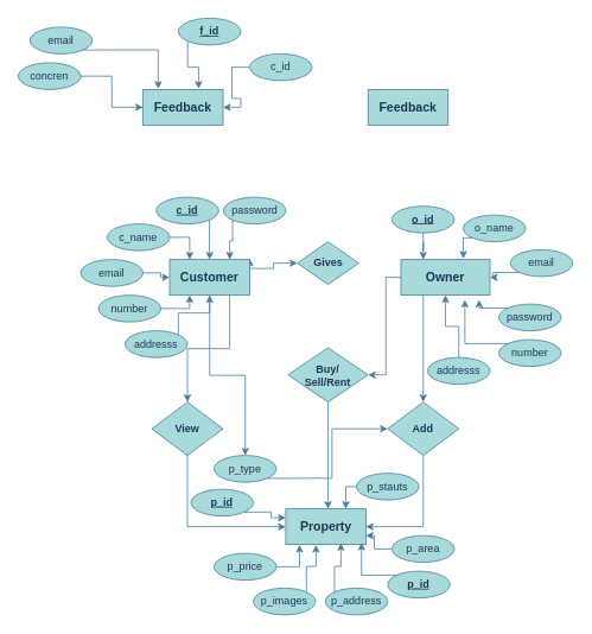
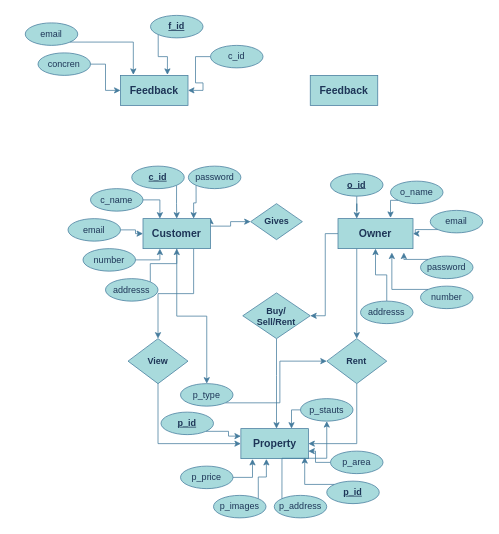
- <mxCell id="54" value="concren" style="ellipse;whiteSpace=wrap;html=1;labelBackgroundColor=none;fillColor=#A8DADC;strokeColor=#457B9D;fontColor=#1D3557;" parent="1" vertex="1"><mxGeometry x="20" y="70" width="70" height="30" as="geometry" /></mxCell>
+ <mxCell id="54" value="concren" style="ellipse;whiteSpace=wrap;html=1;labelBackgroundColor=none;fillColor=#A8DADC;strokeColor=#457B9D;fontColor=#1D3557;" parent="1" vertex="1"><mxGeometry x="50" y="70" width="70" height="30" as="geometry" /></mxCell>
- <mxCell id="38" value="&lt;b&gt;Add&lt;/b&gt;" style="rhombus;whiteSpace=wrap;html=1;labelBackgroundColor=none;fillColor=#A8DADC;strokeColor=#457B9D;fontColor=#1D3557;" parent="1" vertex="1"><mxGeometry x="435" y="451" width="80" height="60" as="geometry" /></mxCell>
+ <mxCell id="38" value="&lt;b&gt;Rent&lt;/b&gt;" style="rhombus;whiteSpace=wrap;html=1;labelBackgroundColor=none;fillColor=#A8DADC;strokeColor=#457B9D;fontColor=#1D3557;" parent="1" vertex="1"><mxGeometry x="435" y="451" width="80" height="60" as="geometry" /></mxCell>
- <mxCell id="65" style="edgeStyle=orthogonalEdgeStyle;rounded=0;orthogonalLoop=1;jettySize=auto;html=1;exitX=0;exitY=0;exitDx=0;exitDy=0;entryX=0.689;entryY=0.963;entryDx=0;entryDy=0;entryPerimeter=0;labelBackgroundColor=none;strokeColor=#457B9D;fontColor=default;" edge="1" parent="1" source="44" target="34"><mxGeometry relative="1" as="geometry" /></mxCell>
+ <mxCell id="65" style="edgeStyle=orthogonalEdgeStyle;rounded=0;orthogonalLoop=1;jettySize=auto;html=1;exitX=0;exitY=0;exitDx=0;exitDy=0;labelBackgroundColor=none;strokeColor=#457B9D;fontColor=default;" edge="1" parent="1" source="44" target="42"><mxGeometry relative="1" as="geometry" /></mxCell>
